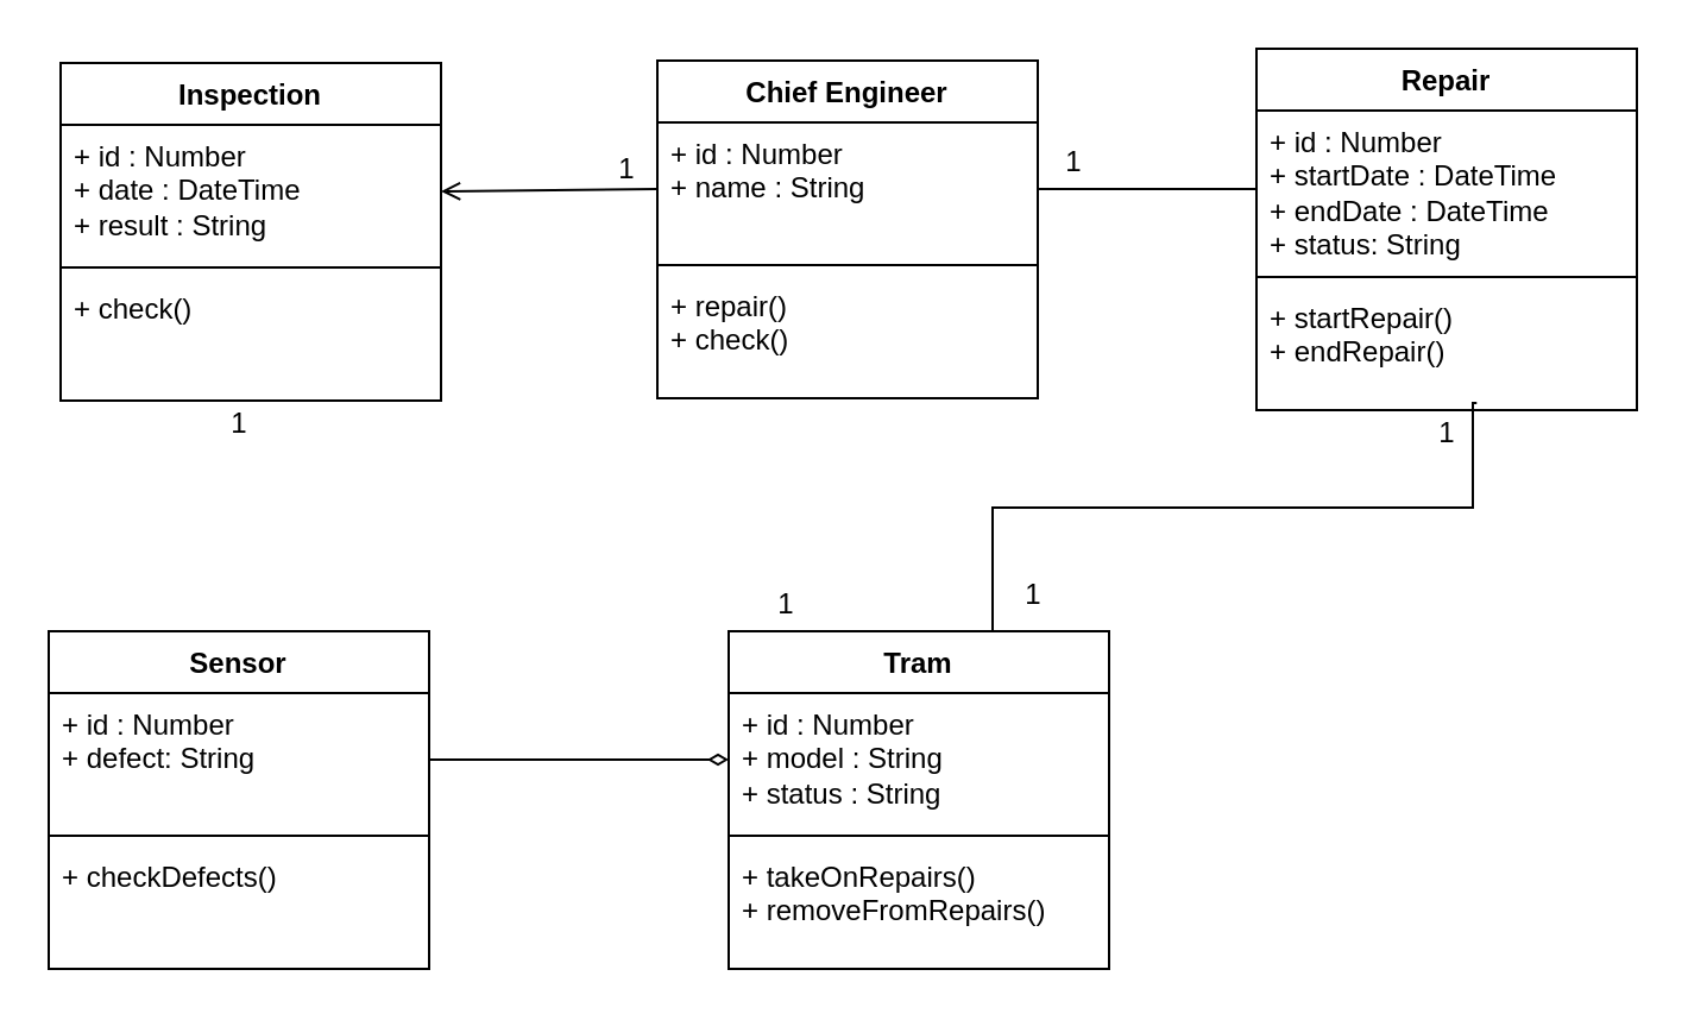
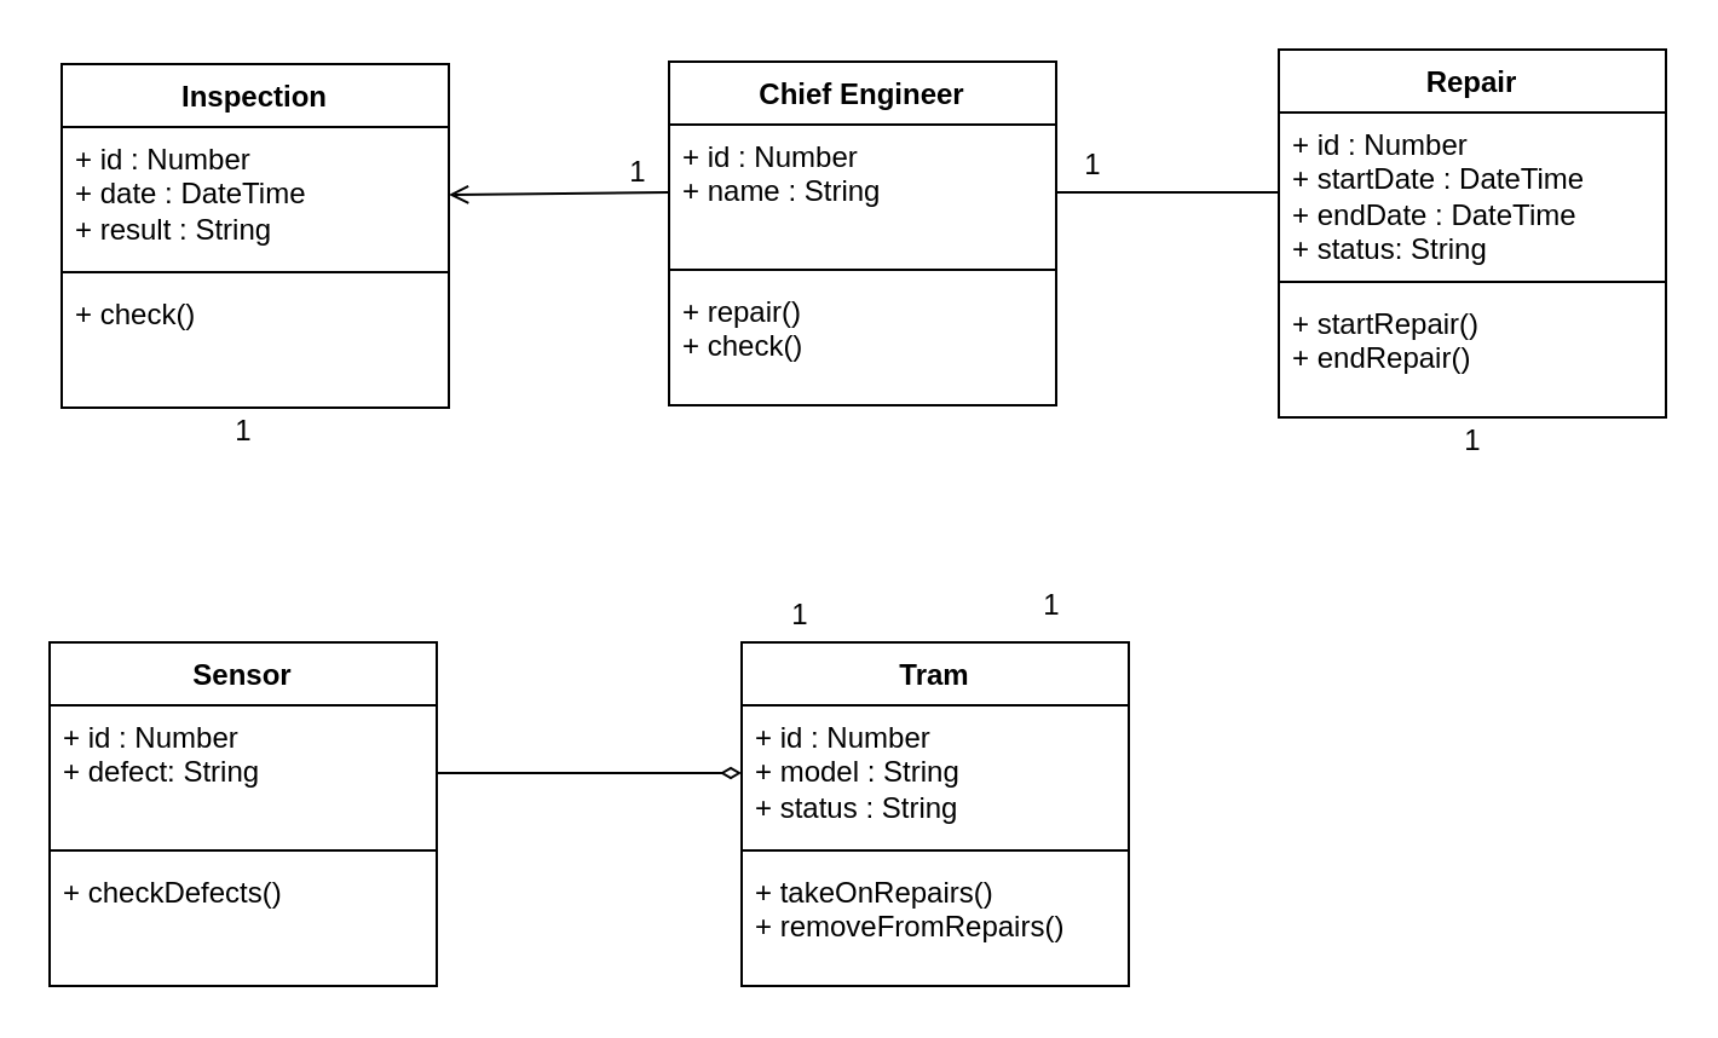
- <mxCell id="27" value="" style="endArrow=none;html=1;rounded=0;exitX=0.5;exitY=0;exitDx=0;exitDy=0;entryX=0.579;entryY=0.942;entryDx=0;entryDy=0;entryPerimeter=0;edgeStyle=orthogonalEdgeStyle;" edge="1" parent="1" source="2" target="17"><mxGeometry width="50" height="50" relative="1" as="geometry"><mxPoint x="420" y="226" as="sourcePoint" /><mxPoint x="470" y="176" as="targetPoint" /><Array as="points"><mxPoint x="417" y="265" /><mxPoint x="417" y="213" /><mxPoint x="619" y="213" /><mxPoint x="619" y="169" /></Array></mxGeometry></mxCell>
